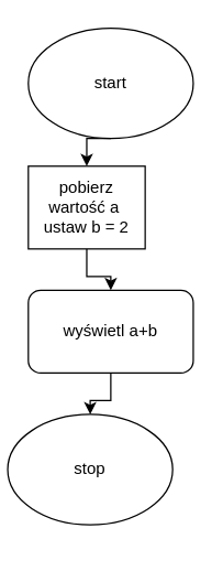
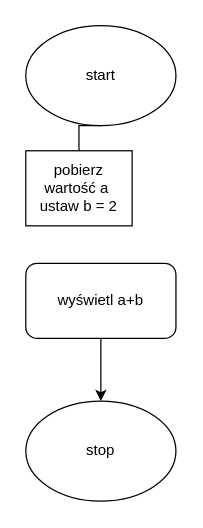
- <mxCell id="2" style="edgeStyle=orthogonalEdgeStyle;rounded=0;orthogonalLoop=1;jettySize=auto;html=1;exitX=0.5;exitY=1;exitDx=0;exitDy=0;entryX=0.5;entryY=0;entryDx=0;entryDy=0;" parent="1" source="3" target="5" edge="1"><mxGeometry relative="1" as="geometry" /></mxCell>
+ <mxCell id="2" style="edgeStyle=orthogonalEdgeStyle;rounded=0;orthogonalLoop=1;jettySize=auto;html=1;exitX=0.5;exitY=1;exitDx=0;exitDy=0;entryX=0.5;entryY=0;entryDx=0;entryDy=0;endArrow=none;" parent="1" source="3" target="5" edge="1"><mxGeometry relative="1" as="geometry" /></mxCell>
- <mxCell id="4" value="" style="edgeStyle=orthogonalEdgeStyle;rounded=0;orthogonalLoop=1;jettySize=auto;html=1;" parent="1" source="5" target="7" edge="1"><mxGeometry relative="1" as="geometry" /></mxCell>
- <mxCell id="8" value="stop" style="ellipse;whiteSpace=wrap;html=1;" parent="1" vertex="1"><mxGeometry x="5" y="300" width="120" height="80" as="geometry" /></mxCell>
+ <mxCell id="8" value="stop" style="ellipse;whiteSpace=wrap;html=1;" parent="1" vertex="1"><mxGeometry x="20" y="320" width="120" height="80" as="geometry" /></mxCell>
